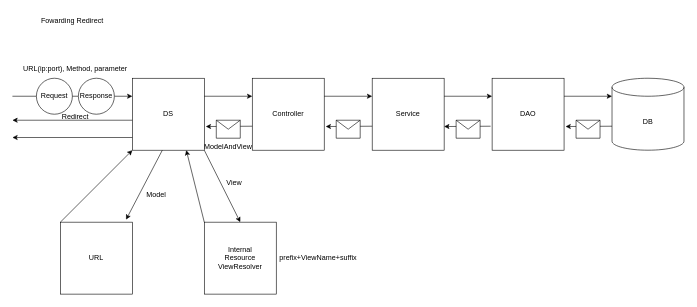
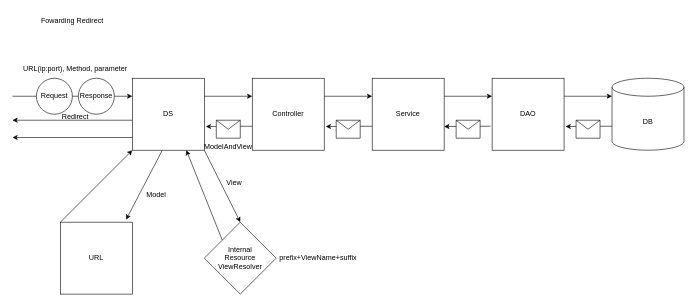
- <mxCell id="8" value="Internal&lt;br&gt;Resource&lt;br&gt;ViewResolver" style="rounded=0;whiteSpace=wrap;html=1;" parent="1" vertex="1"><mxGeometry y="370" width="120" height="120" as="geometry" x="340" /></mxCell>
+ <mxCell id="8" value="Internal&lt;br&gt;Resource&lt;br&gt;ViewResolver" style="rhombus;whiteSpace=wrap;html=1;" parent="1" vertex="1"><mxGeometry y="370" width="120" height="120" as="geometry" x="340" /></mxCell>
